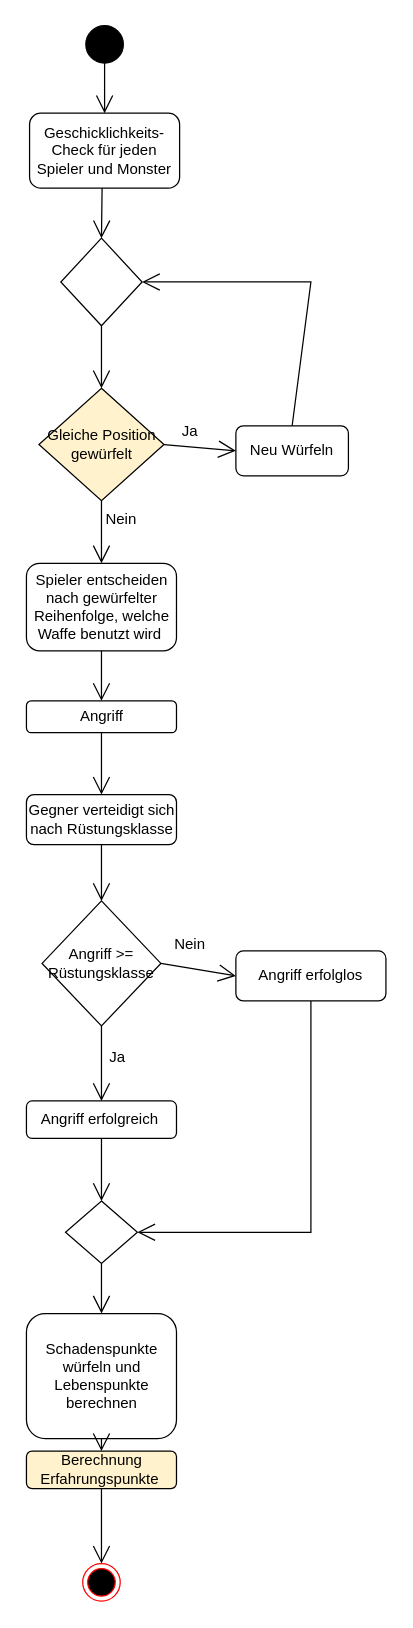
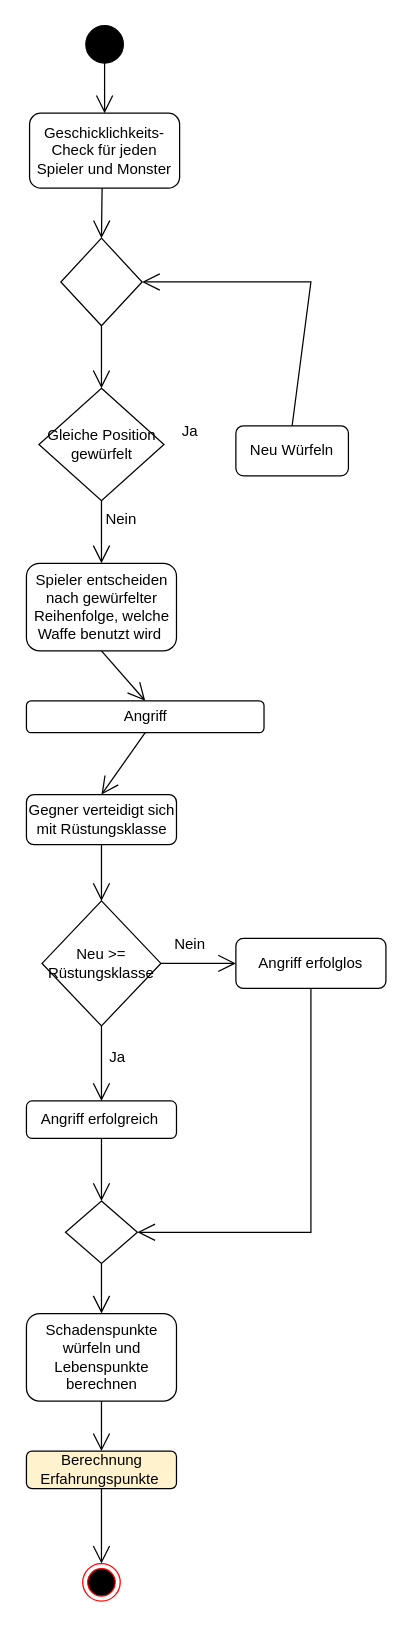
- <mxCell id="4" value="Gleiche Position gewürfelt" style="rhombus;whiteSpace=wrap;html=1;fillColor=#fff2cc;" vertex="1" parent="1"><mxGeometry x="30.5" y="310" width="100" height="90" as="geometry" /></mxCell>
+ <mxCell id="4" value="Gleiche Position gewürfelt" style="rhombus;whiteSpace=wrap;html=1;" vertex="1" parent="1"><mxGeometry x="30.5" y="310" width="100" height="90" as="geometry" /></mxCell>
- <mxCell id="16" value="" style="endArrow=open;endFill=1;endSize=12;html=1;rounded=0;entryX=0;entryY=0.5;entryDx=0;entryDy=0;exitX=1;exitY=0.5;exitDx=0;exitDy=0;" edge="1" parent="1" source="4" target="5"><mxGeometry width="160" relative="1" as="geometry"><mxPoint x="93" y="390" as="sourcePoint" /><mxPoint x="93" y="430" as="targetPoint" /></mxGeometry></mxCell>
- <mxCell id="7" value="Angriff" style="rounded=1;whiteSpace=wrap;html=1;" vertex="1" parent="1"><mxGeometry x="20.5" y="560" width="120" height="25.5" as="geometry" /></mxCell>
+ <mxCell id="7" value="Angriff" style="rounded=1;whiteSpace=wrap;html=1;" vertex="1" parent="1"><mxGeometry x="20.5" y="560" width="190" height="25.5" as="geometry" /></mxCell>
- <mxCell id="8" value="Gegner verteidigt sich nach Rüstungsklasse" style="rounded=1;whiteSpace=wrap;html=1;" vertex="1" parent="1"><mxGeometry x="20.5" y="635" width="120" height="40" as="geometry" /></mxCell>
+ <mxCell id="8" value="Gegner verteidigt sich mit Rüstungsklasse" style="rounded=1;whiteSpace=wrap;html=1;" vertex="1" parent="1"><mxGeometry x="20.5" y="635" width="120" height="40" as="geometry" /></mxCell>
- <mxCell id="9" value="Angriff &amp;gt;= Rüstungsklasse" style="rhombus;whiteSpace=wrap;html=1;" vertex="1" parent="1"><mxGeometry x="33" y="720" width="95" height="100" as="geometry" /></mxCell>
+ <mxCell id="9" value="Neu &amp;gt;= Rüstungsklasse" style="rhombus;whiteSpace=wrap;html=1;" vertex="1" parent="1"><mxGeometry x="33" y="720" width="95" height="100" as="geometry" /></mxCell>
- <mxCell id="10" value="Angriff erfolglos" style="rounded=1;whiteSpace=wrap;html=1;" vertex="1" parent="1"><mxGeometry x="188" y="760" width="120" height="40" as="geometry" /></mxCell>
+ <mxCell id="10" value="Angriff erfolglos" style="rounded=1;whiteSpace=wrap;html=1;" vertex="1" parent="1"><mxGeometry x="188" y="750" width="120" height="40" as="geometry" /></mxCell>
- <mxCell id="13" value="Schadenspunkte würfeln und Lebenspunkte berechnen" style="rounded=1;whiteSpace=wrap;html=1;" vertex="1" parent="1"><mxGeometry x="20.5" y="1050" width="120" height="100" as="geometry" /></mxCell>
+ <mxCell id="13" value="Schadenspunkte würfeln und Lebenspunkte berechnen" style="rounded=1;whiteSpace=wrap;html=1;" vertex="1" parent="1"><mxGeometry x="20.5" y="1050" width="120" height="70" as="geometry" /></mxCell>
